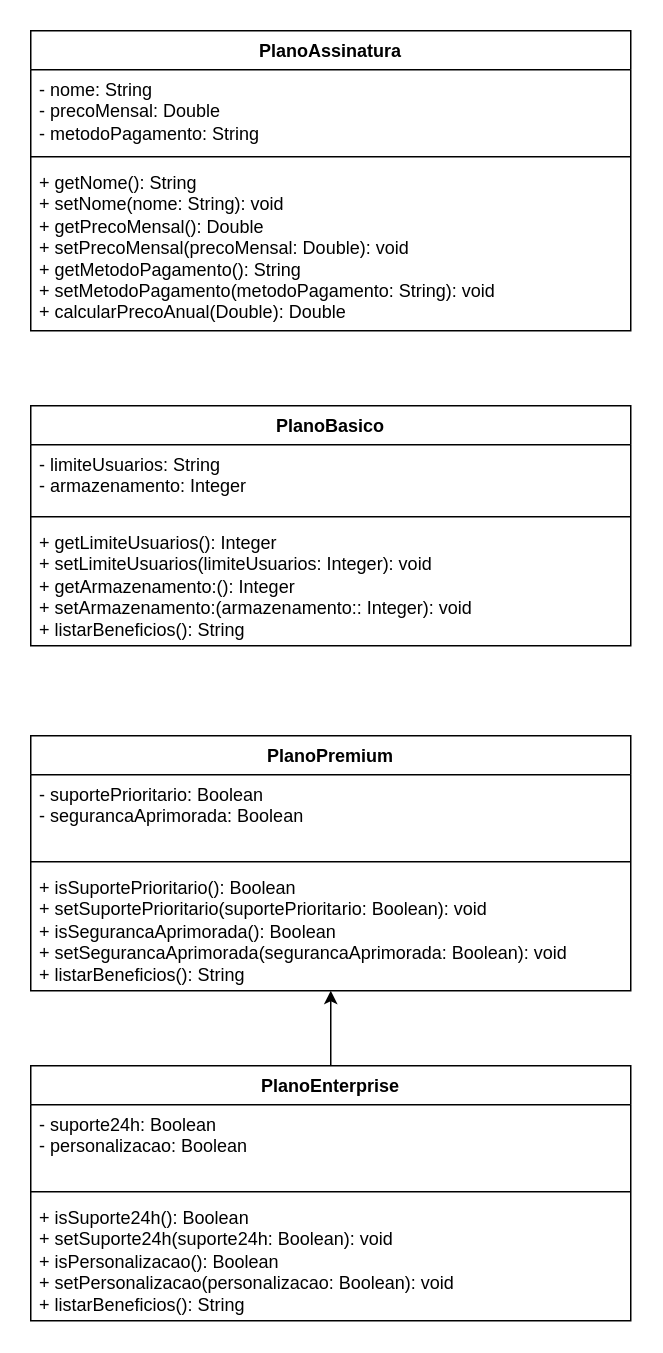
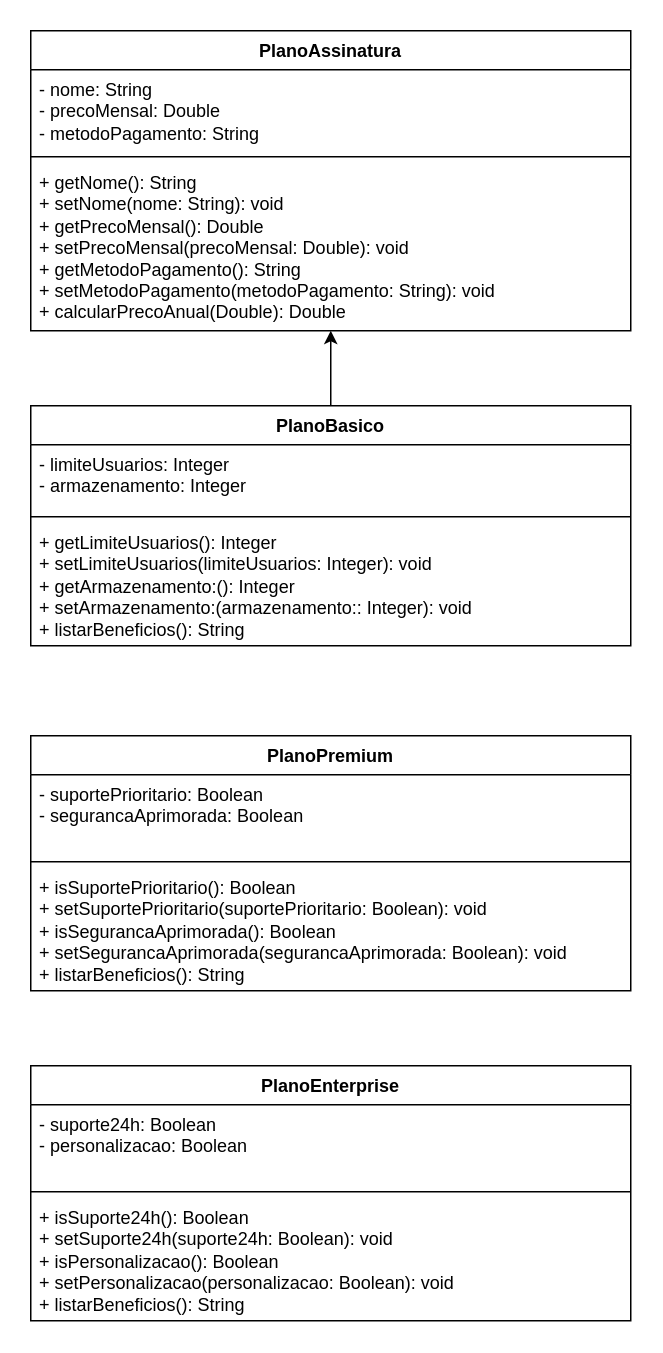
+ <mxCell id="6" style="edgeStyle=orthogonalEdgeStyle;rounded=0;orthogonalLoop=1;jettySize=auto;html=1;entryX=0.5;entryY=1;entryDx=0;entryDy=0;" edge="1" parent="1" source="7" target="2"><mxGeometry relative="1" as="geometry" /></mxCell>
- <mxCell id="8" value="- limiteUsuarios: String&lt;div&gt;- armazenamento: Integer&lt;/div&gt;" style="text;strokeColor=none;fillColor=none;align=left;verticalAlign=top;spacingLeft=4;spacingRight=4;overflow=hidden;rotatable=0;points=[[0,0.5],[1,0.5]];portConstraint=eastwest;whiteSpace=wrap;html=1;" vertex="1" parent="7"><mxGeometry y="26" width="400" height="44" as="geometry" /></mxCell>
+ <mxCell id="8" value="- limiteUsuarios: Integer&lt;div&gt;- armazenamento: Integer&lt;/div&gt;" style="text;strokeColor=none;fillColor=none;align=left;verticalAlign=top;spacingLeft=4;spacingRight=4;overflow=hidden;rotatable=0;points=[[0,0.5],[1,0.5]];portConstraint=eastwest;whiteSpace=wrap;html=1;" vertex="1" parent="7"><mxGeometry y="26" width="400" height="44" as="geometry" /></mxCell>
- <mxCell id="15" style="edgeStyle=orthogonalEdgeStyle;rounded=0;orthogonalLoop=1;jettySize=auto;html=1;" edge="1" parent="1" source="16" target="11"><mxGeometry relative="1" as="geometry" /></mxCell>
